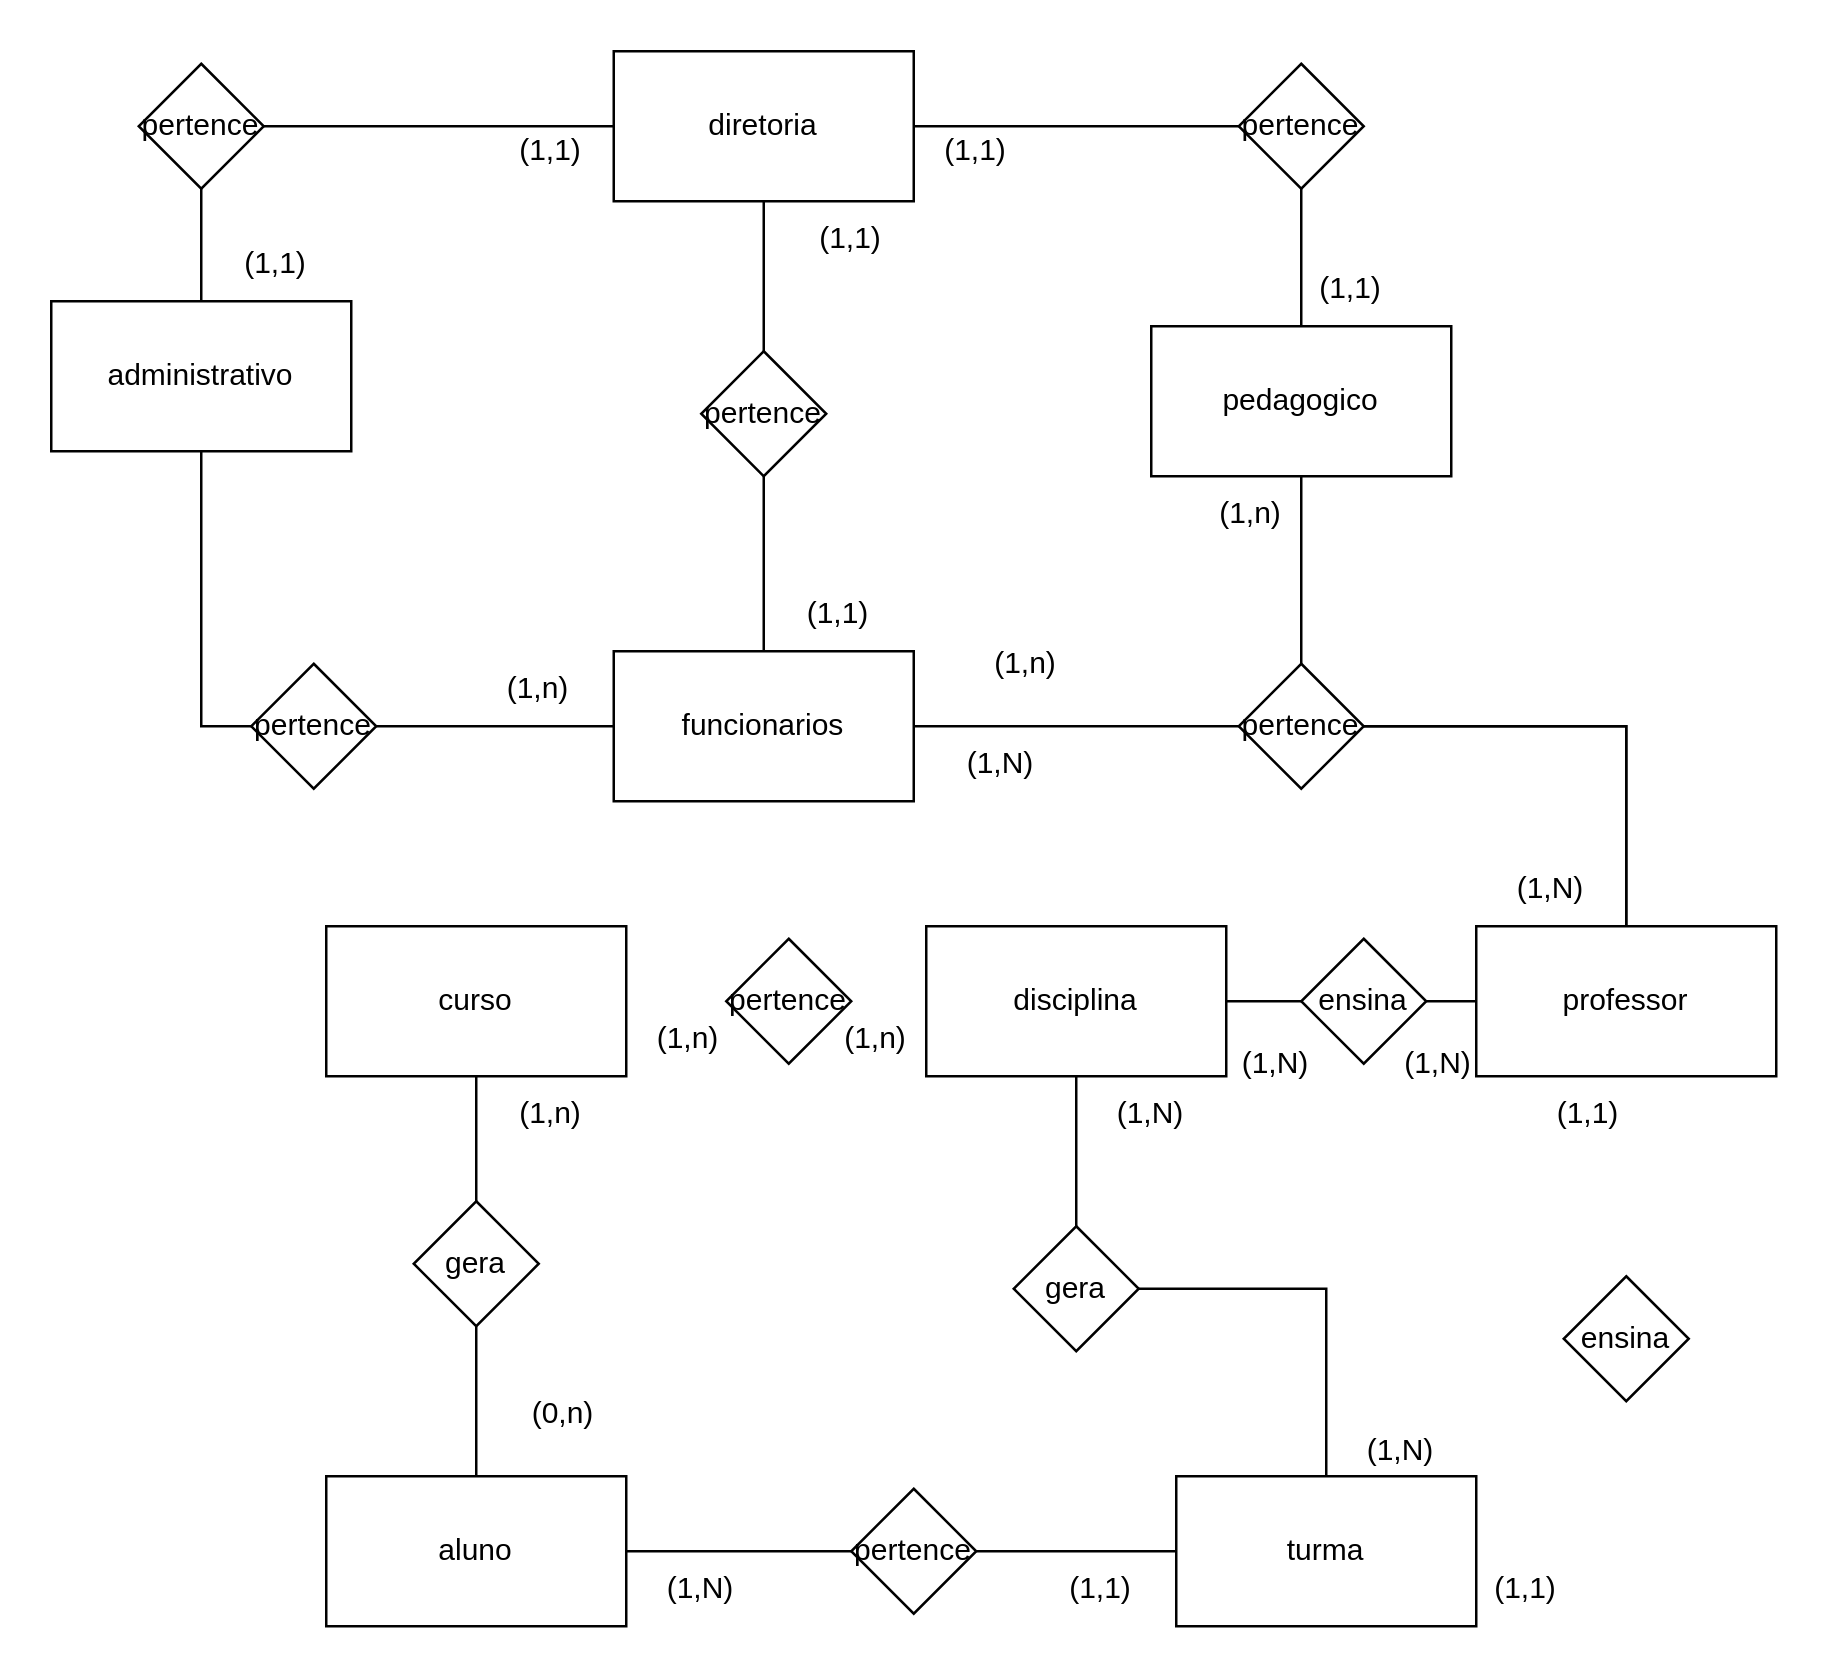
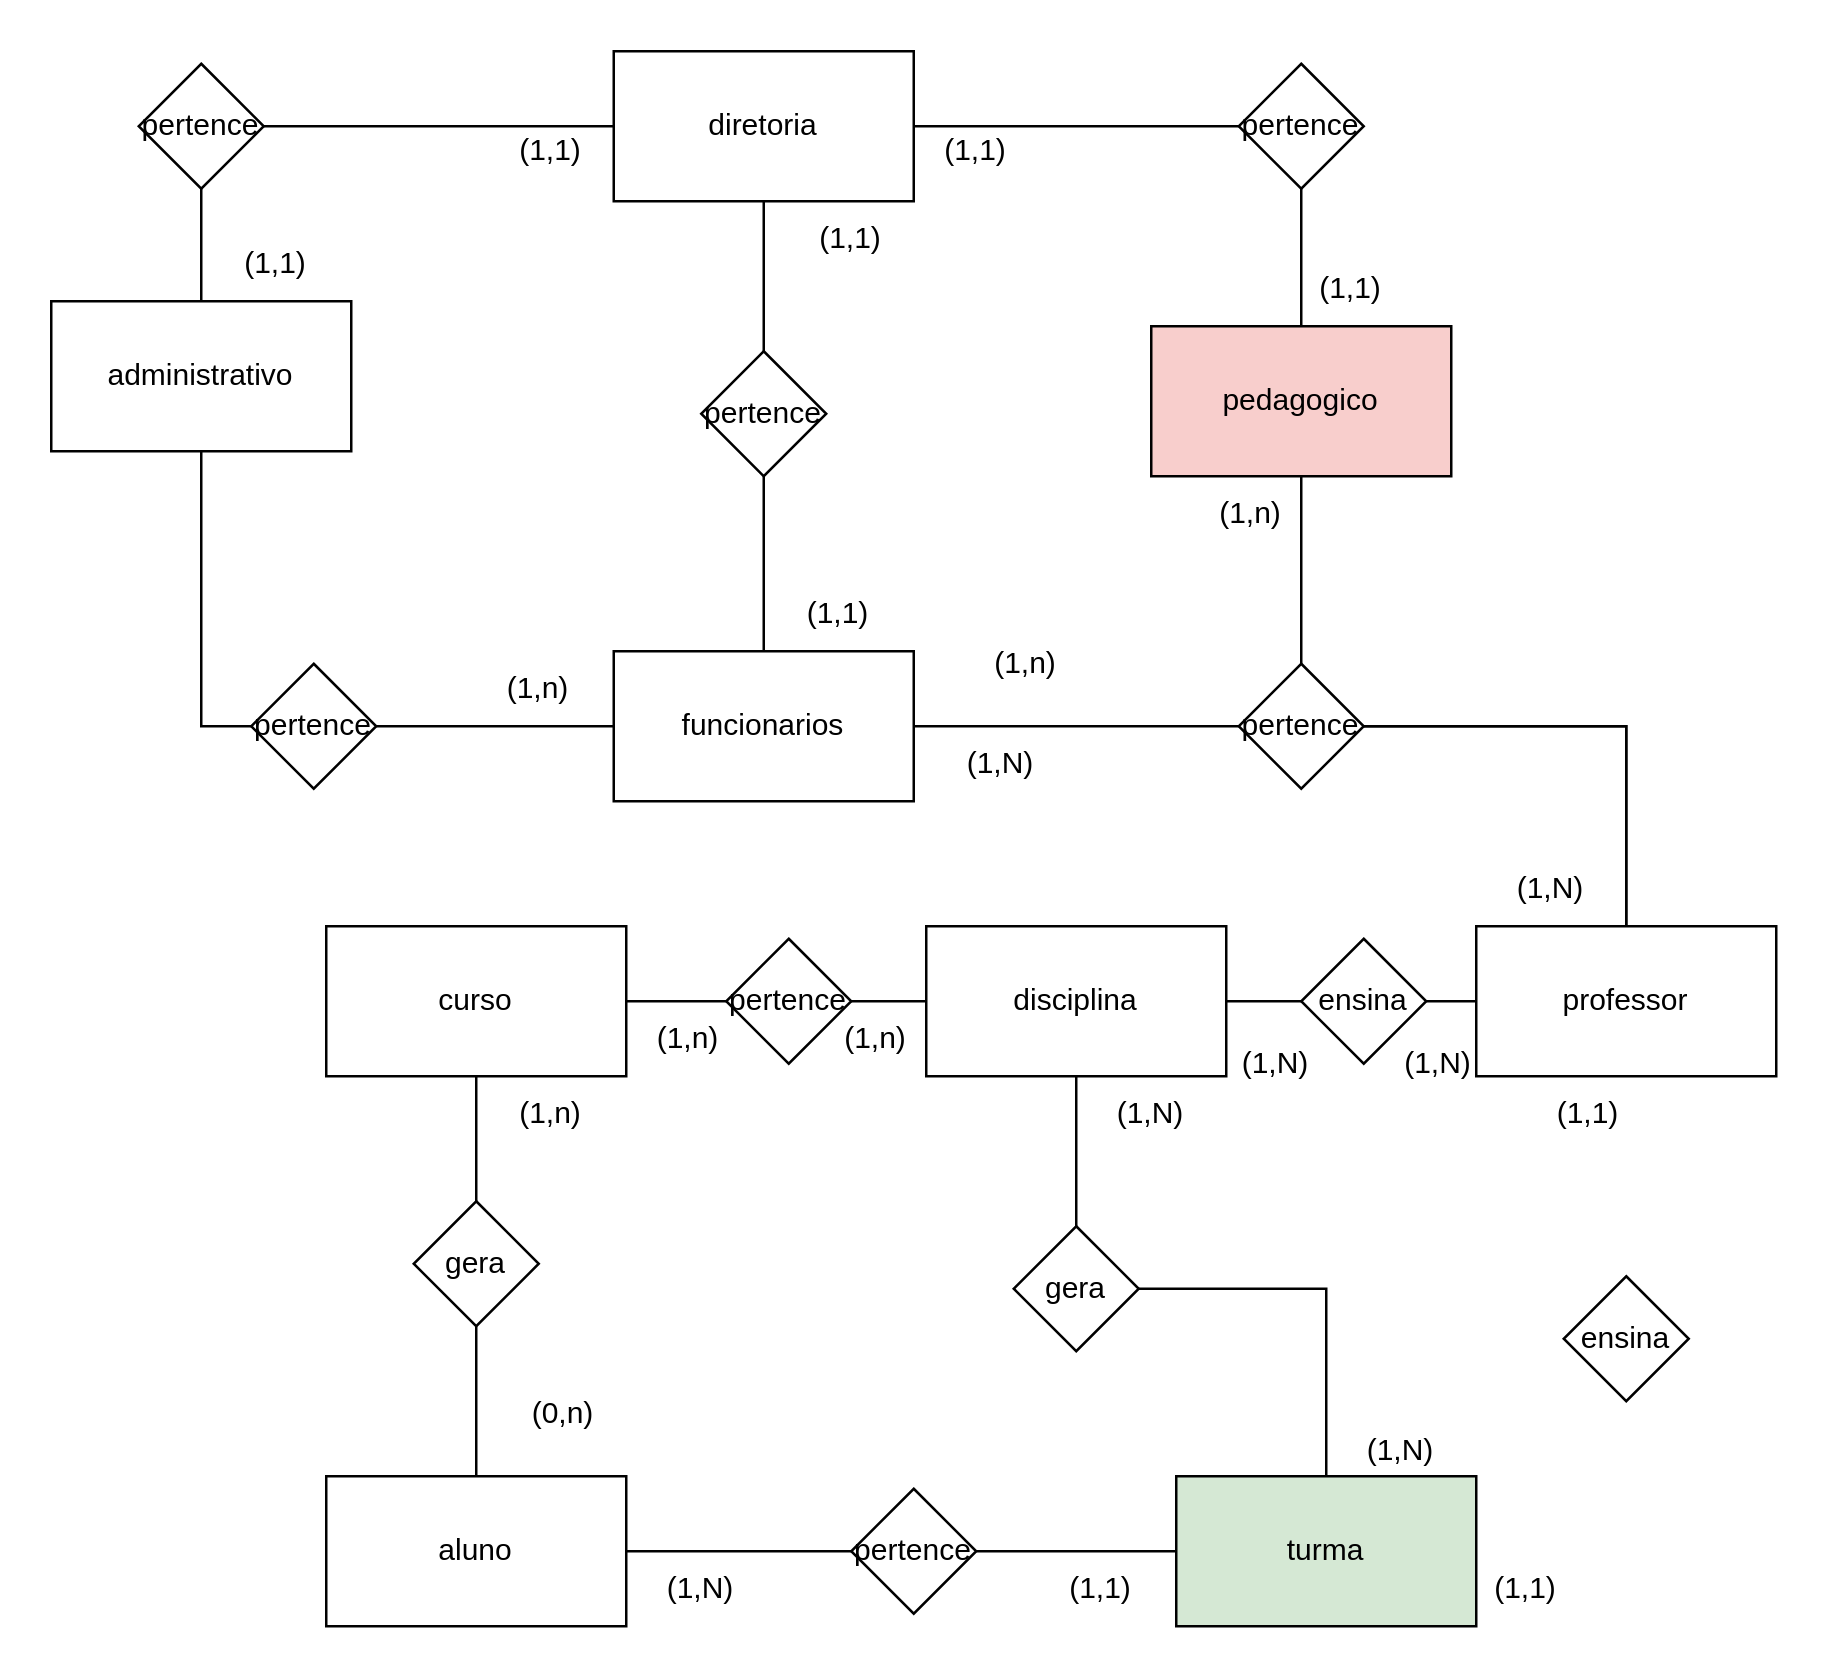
- <mxCell id="3" value="pedagogico" style="rounded=0;whiteSpace=wrap;html=1;" vertex="1" parent="1"><mxGeometry x="460" y="130" width="120" height="60" as="geometry" /></mxCell>
+ <mxCell id="3" value="pedagogico" style="rounded=0;whiteSpace=wrap;html=1;fillColor=#f8cecc;" vertex="1" parent="1"><mxGeometry x="460" y="130" width="120" height="60" as="geometry" /></mxCell>
+ <mxCell id="9" style="edgeStyle=orthogonalEdgeStyle;rounded=0;orthogonalLoop=1;jettySize=auto;html=1;endArrow=none;endFill=0;" edge="1" parent="1" source="11" target="13"><mxGeometry relative="1" as="geometry" /></mxCell>
- <mxCell id="17" value="turma" style="rounded=0;whiteSpace=wrap;html=1;" vertex="1" parent="1"><mxGeometry x="470" y="590" width="120" height="60" as="geometry" /></mxCell>
+ <mxCell id="17" value="turma" style="rounded=0;whiteSpace=wrap;html=1;fillColor=#d5e8d4;" vertex="1" parent="1"><mxGeometry x="470" y="590" width="120" height="60" as="geometry" /></mxCell>
